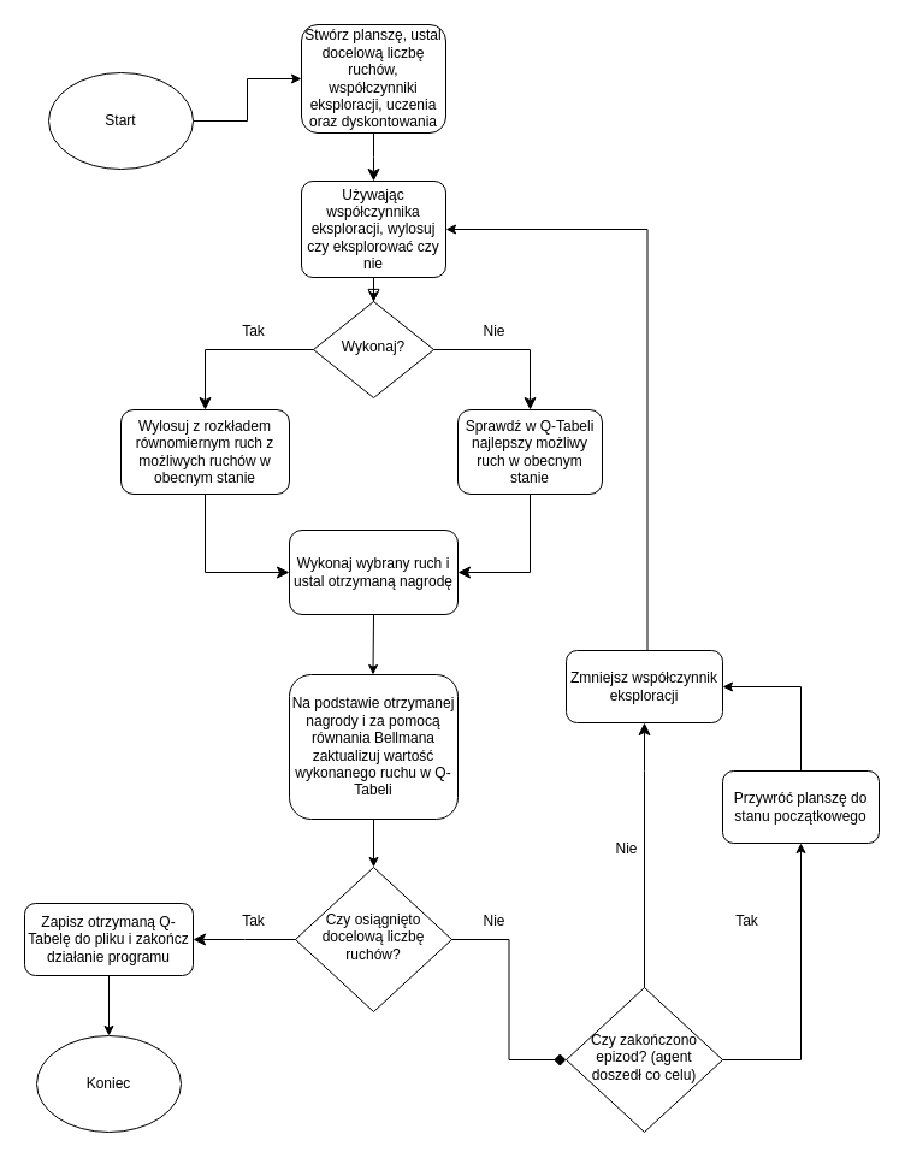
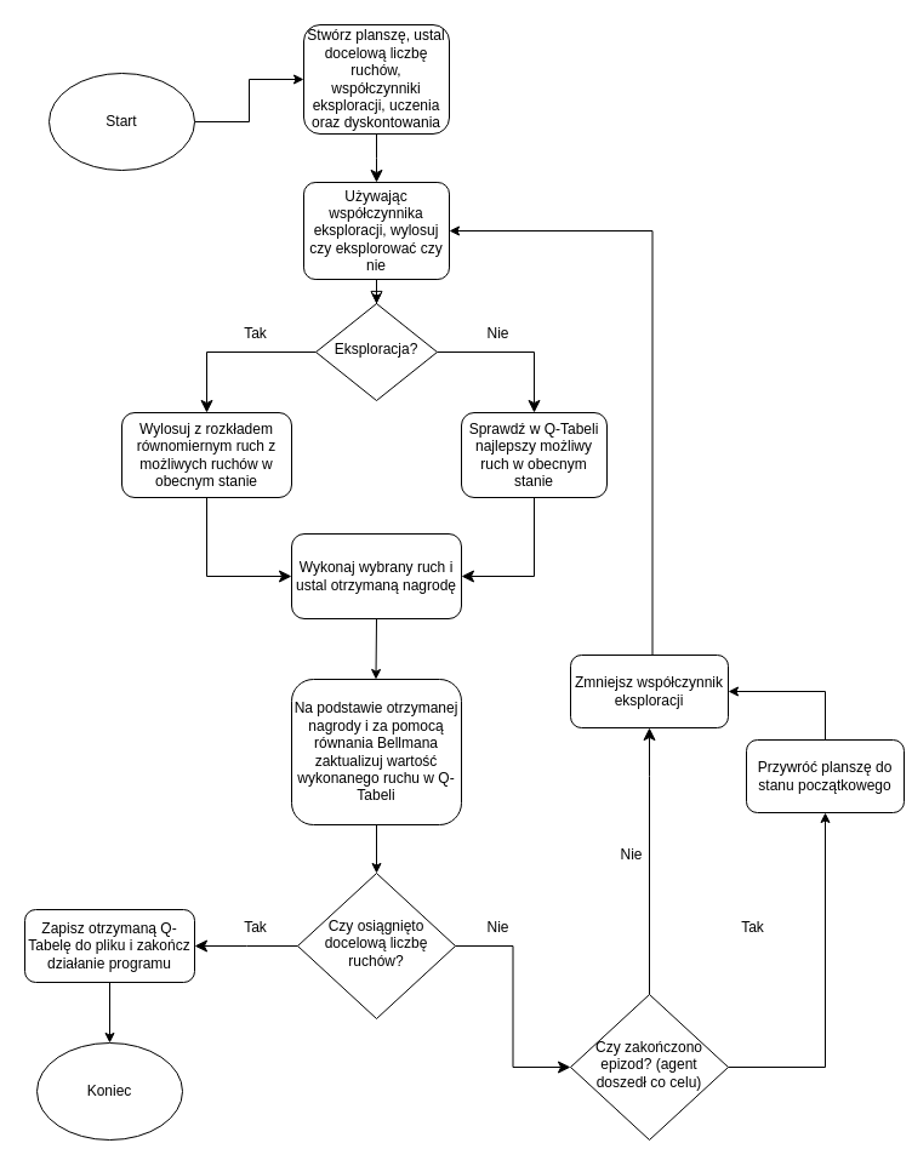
- <mxCell id="7" value="Wykonaj?" style="rhombus;whiteSpace=wrap;html=1;shadow=0;fontFamily=Helvetica;fontSize=12;align=center;strokeWidth=1;spacing=6;spacingTop=-4;" parent="1" vertex="1"><mxGeometry x="260" y="250" width="100" height="80" as="geometry" /></mxCell>
+ <mxCell id="7" value="Eksploracja?" style="rhombus;whiteSpace=wrap;html=1;shadow=0;fontFamily=Helvetica;fontSize=12;align=center;strokeWidth=1;spacing=6;spacingTop=-4;" parent="1" vertex="1"><mxGeometry x="260" y="250" width="100" height="80" as="geometry" /></mxCell>
- <mxCell id="28" value="Przywróć planszę do stanu początkowego" style="rounded=1;whiteSpace=wrap;html=1;fontSize=12;glass=0;strokeWidth=1;shadow=0;" parent="1" vertex="1"><mxGeometry x="600" y="640" width="130" height="60" as="geometry" /></mxCell>
+ <mxCell id="28" value="Przywróć planszę do stanu początkowego" style="rounded=1;whiteSpace=wrap;html=1;fontSize=12;glass=0;strokeWidth=1;shadow=0;" parent="1" vertex="1"><mxGeometry x="615" y="610" width="130" height="60" as="geometry" /></mxCell>
- <mxCell id="23" value="" style="rounded=0;html=1;jettySize=auto;orthogonalLoop=1;fontSize=11;endArrow=diamond;endFill=1;endSize=8;strokeWidth=1;shadow=0;labelBackgroundColor=none;edgeStyle=orthogonalEdgeStyle;exitX=1;exitY=0.5;exitDx=0;exitDy=0;entryX=0;entryY=0.5;entryDx=0;entryDy=0;" parent="1" source="17" target="27" edge="1"><mxGeometry x="-0.407" y="-10" relative="1" as="geometry"><mxPoint as="offset" /><mxPoint x="482.5" y="800" as="sourcePoint" /><mxPoint x="460" y="780" as="targetPoint" /></mxGeometry></mxCell>
+ <mxCell id="23" value="" style="rounded=0;html=1;jettySize=auto;orthogonalLoop=1;fontSize=11;endArrow=classic;endFill=1;endSize=8;strokeWidth=1;shadow=0;labelBackgroundColor=none;edgeStyle=orthogonalEdgeStyle;exitX=1;exitY=0.5;exitDx=0;exitDy=0;entryX=0;entryY=0.5;entryDx=0;entryDy=0;" parent="1" source="17" target="27" edge="1"><mxGeometry x="-0.407" y="-10" relative="1" as="geometry"><mxPoint as="offset" /><mxPoint x="482.5" y="800" as="sourcePoint" /><mxPoint x="460" y="780" as="targetPoint" /></mxGeometry></mxCell>
